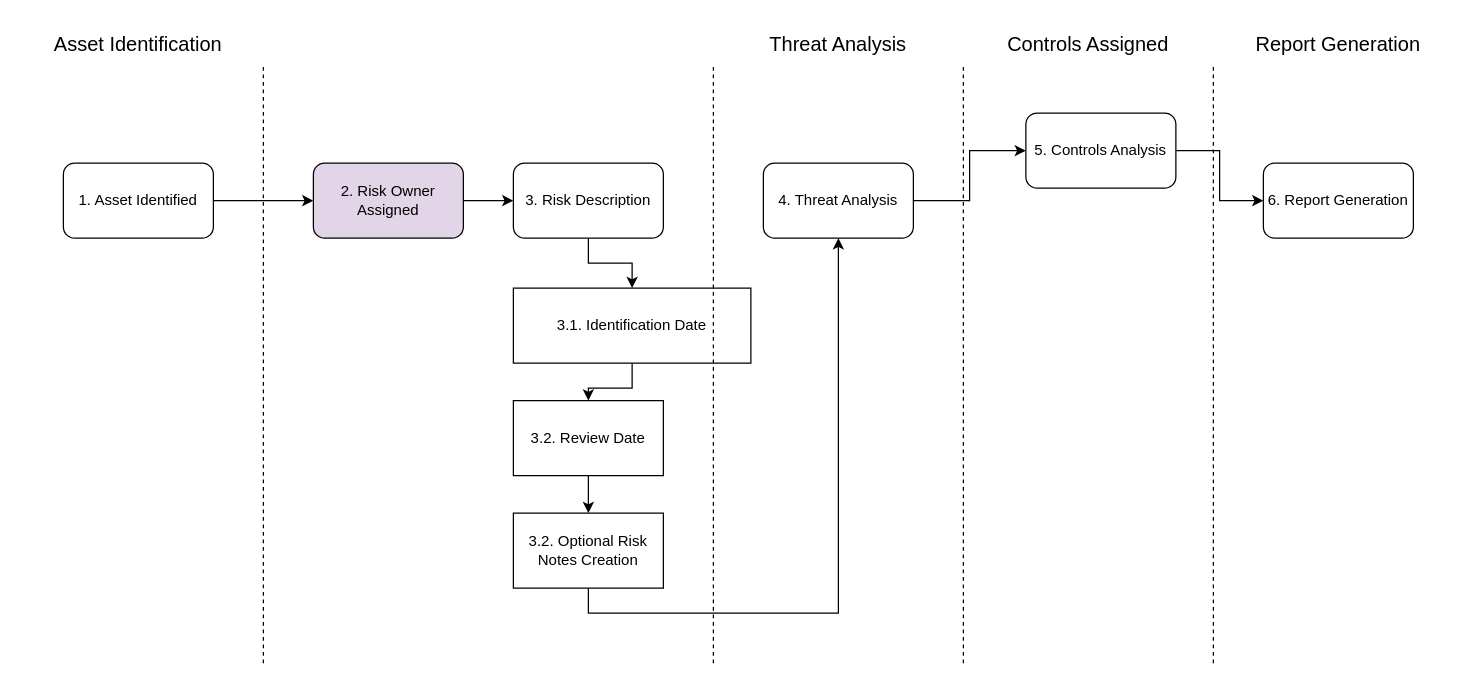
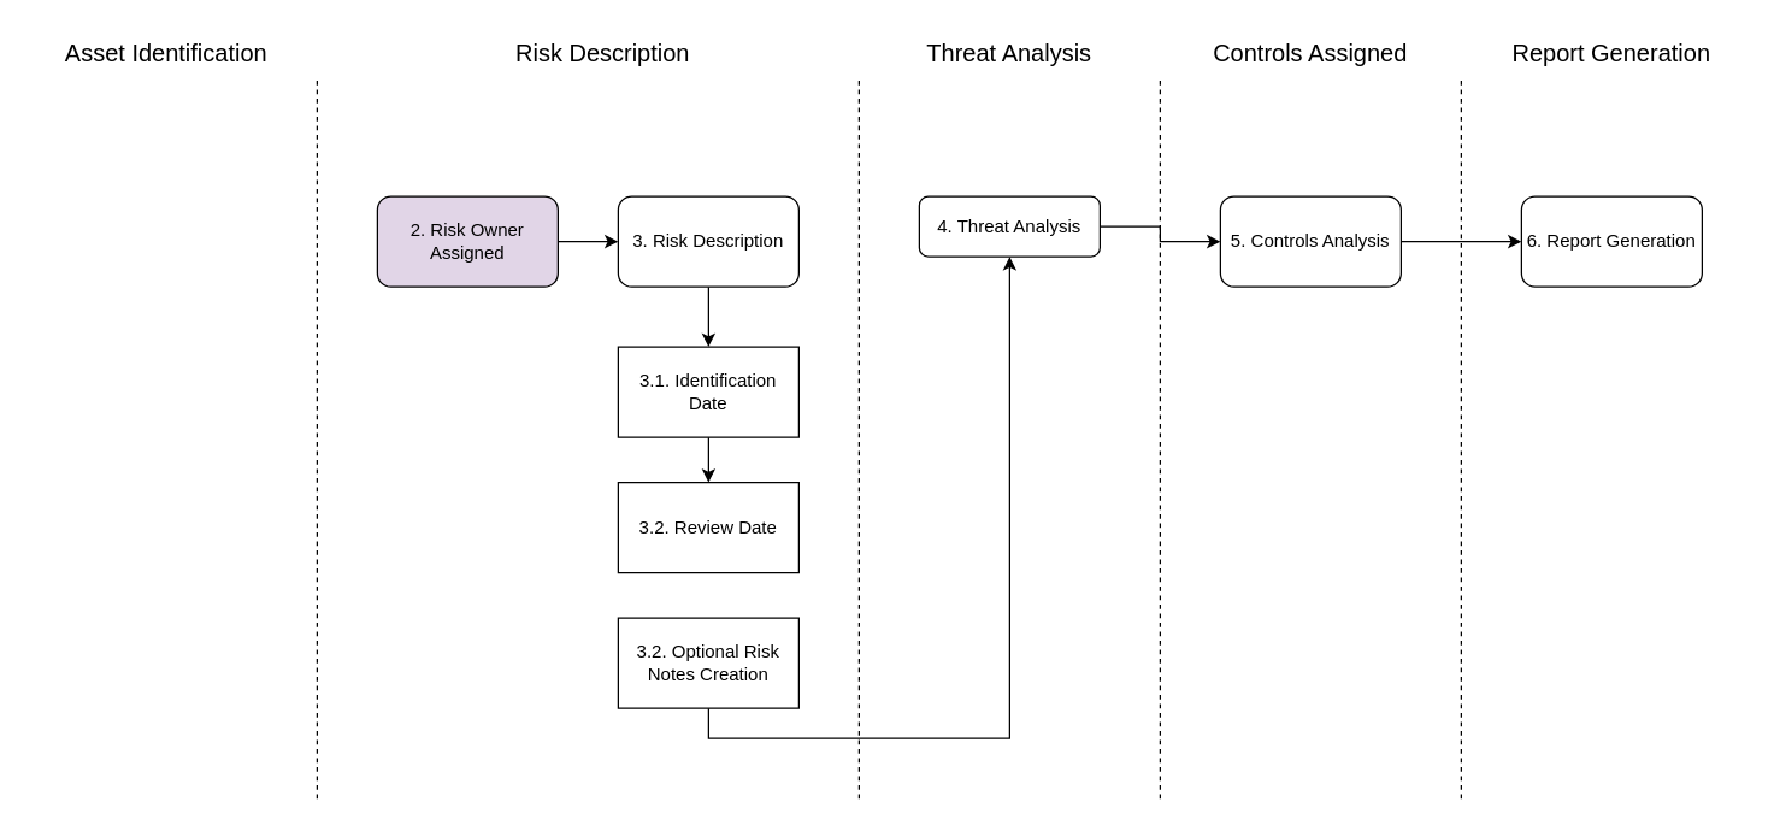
+ <mxCell id="24" value="&lt;font style=&quot;font-size: 16px;&quot;&gt;Risk Description&lt;/font&gt;" style="text;html=1;strokeColor=none;fillColor=none;align=center;verticalAlign=middle;whiteSpace=wrap;rounded=0;" vertex="1" parent="1"><mxGeometry x="310" y="20" width="180" height="30" as="geometry" /></mxCell>
- <mxCell id="17" value="5. Controls Analysis" style="rounded=1;whiteSpace=wrap;html=1;" vertex="1" parent="1"><mxGeometry x="820" y="90" width="120" height="60" as="geometry" /></mxCell>
+ <mxCell id="17" value="5. Controls Analysis" style="rounded=1;whiteSpace=wrap;html=1;" vertex="1" parent="1"><mxGeometry x="810" y="130" width="120" height="60" as="geometry" /></mxCell>
- <mxCell id="3" value="1. Asset Identified" style="rounded=1;whiteSpace=wrap;html=1;" vertex="1" parent="1"><mxGeometry x="50" y="130" width="120" height="60" as="geometry" /></mxCell>
- <mxCell id="2" style="edgeStyle=orthogonalEdgeStyle;rounded=0;orthogonalLoop=1;jettySize=auto;html=1;exitX=1;exitY=0.5;exitDx=0;exitDy=0;entryX=0;entryY=0.5;entryDx=0;entryDy=0;" edge="1" parent="1" source="3" target="5"><mxGeometry relative="1" as="geometry" /></mxCell>
- <mxCell id="9" value="4. Threat Analysis" style="rounded=1;whiteSpace=wrap;html=1;" vertex="1" parent="1"><mxGeometry x="610" y="130" width="120" height="60" as="geometry" /></mxCell>
+ <mxCell id="9" value="4. Threat Analysis" style="rounded=1;whiteSpace=wrap;html=1;" vertex="1" parent="1"><mxGeometry x="610" y="130" width="120" height="40" as="geometry" /></mxCell>
- <mxCell id="11" value="3.1. Identification Date" style="rounded=0;whiteSpace=wrap;html=1;" vertex="1" parent="1"><mxGeometry x="410" y="230" width="190" height="60" as="geometry" /></mxCell>
+ <mxCell id="11" value="3.1. Identification Date" style="rounded=0;whiteSpace=wrap;html=1;" vertex="1" parent="1"><mxGeometry x="410" y="230" width="120" height="60" as="geometry" /></mxCell>
- <mxCell id="12" style="edgeStyle=orthogonalEdgeStyle;rounded=0;orthogonalLoop=1;jettySize=auto;html=1;exitX=0.5;exitY=1;exitDx=0;exitDy=0;" edge="1" parent="1" source="13" target="15"><mxGeometry relative="1" as="geometry" /></mxCell>
